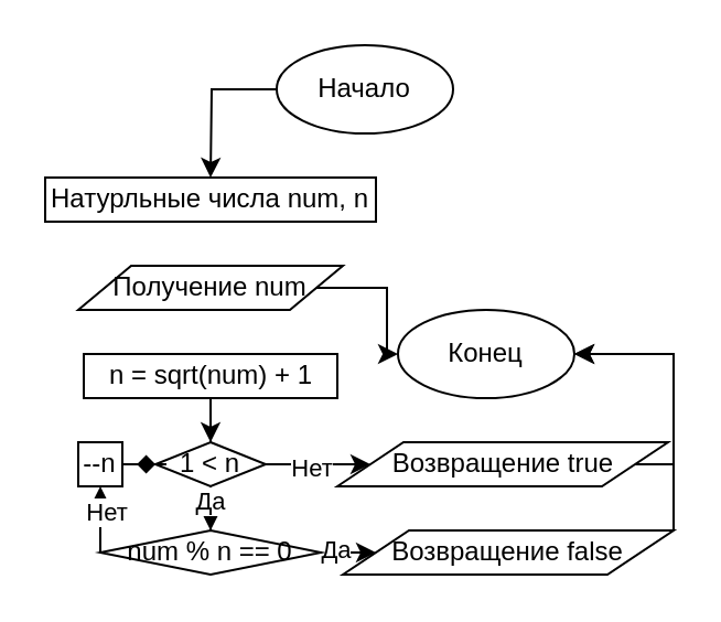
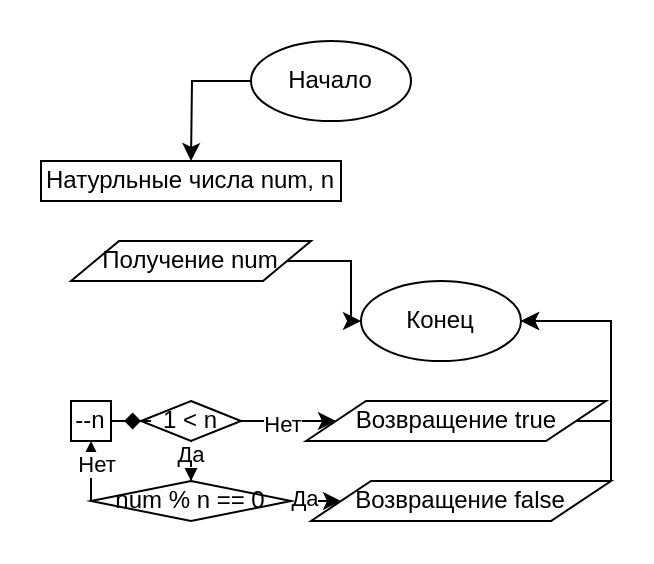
- <mxCell id="9" value="n = sqrt(num) + 1" style="rounded=0;whiteSpace=wrap;html=1;" vertex="1" parent="1"><mxGeometry x="37.5" y="160" width="115" height="20" as="geometry" /></mxCell>
- <mxCell id="8" style="edgeStyle=orthogonalEdgeStyle;rounded=0;orthogonalLoop=1;jettySize=auto;html=1;entryX=0.5;entryY=0;entryDx=0;entryDy=0;" edge="1" parent="1" source="9" target="14"><mxGeometry relative="1" as="geometry" /></mxCell>
